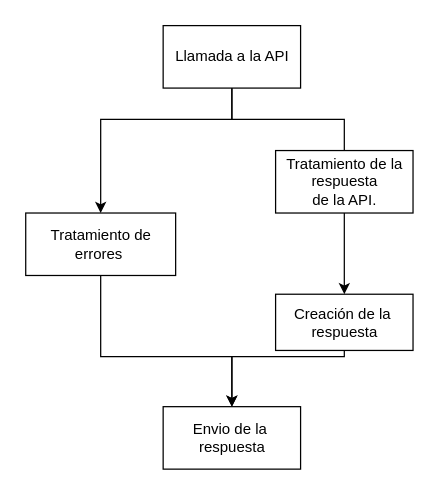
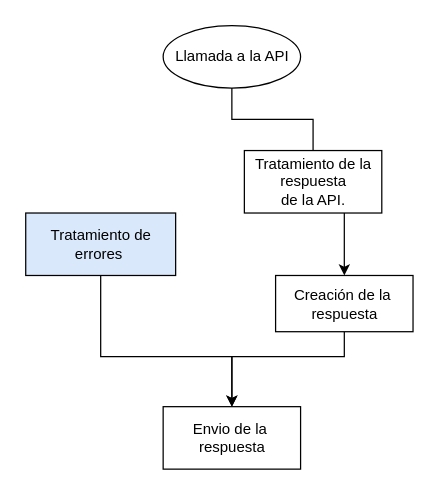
- <mxCell id="4" value="Llamada a la API" style="html=1;" vertex="1" parent="1"><mxGeometry x="130" y="20" width="110" height="50" as="geometry" /></mxCell>
+ <mxCell id="4" value="Llamada a la API" style="ellipse;html=1;" vertex="1" parent="1"><mxGeometry x="130" y="20" width="110" height="50" as="geometry" /></mxCell>
- <mxCell id="3" style="edgeStyle=orthogonalEdgeStyle;rounded=0;orthogonalLoop=1;jettySize=auto;html=1;entryX=0.5;entryY=0;entryDx=0;entryDy=0;" edge="1" parent="1" source="4" target="6"><mxGeometry relative="1" as="geometry"><mxPoint x="65" y="95" as="targetPoint" /><Array as="points"><mxPoint x="185" y="95" /><mxPoint x="80" y="95" /></Array></mxGeometry></mxCell>
- <mxCell id="8" value="Tratamiento de la&lt;br&gt;respuesta &lt;br&gt;de la API.&lt;br&gt;" style="html=1;" vertex="1" parent="1"><mxGeometry x="220" y="120" width="110" height="50" as="geometry" /></mxCell>
+ <mxCell id="8" value="Tratamiento de la&lt;br&gt;respuesta &lt;br&gt;de la API.&lt;br&gt;" style="html=1;" vertex="1" parent="1"><mxGeometry x="195" y="120" width="110" height="50" as="geometry" /></mxCell>
- <mxCell id="6" value="Tratamiento de &lt;br&gt;errores&amp;nbsp;&lt;br&gt;" style="html=1;" vertex="1" parent="1"><mxGeometry x="20" y="170" width="120" height="50" as="geometry" /></mxCell>
+ <mxCell id="6" value="Tratamiento de &lt;br&gt;errores&amp;nbsp;&lt;br&gt;" style="html=1;fillColor=#dae8fc;" vertex="1" parent="1"><mxGeometry x="20" y="170" width="120" height="50" as="geometry" /></mxCell>
- <mxCell id="10" value="Creación de la&amp;nbsp;&lt;br&gt;respuesta&lt;br&gt;" style="html=1;" vertex="1" parent="1"><mxGeometry x="220" y="235" width="110" height="45" as="geometry" /></mxCell>
+ <mxCell id="10" value="Creación de la&amp;nbsp;&lt;br&gt;respuesta&lt;br&gt;" style="html=1;" vertex="1" parent="1"><mxGeometry x="220" y="220" width="110" height="45" as="geometry" /></mxCell>
